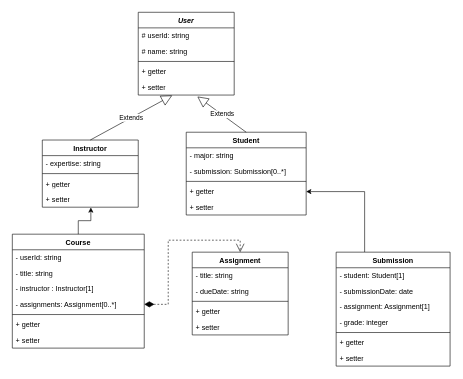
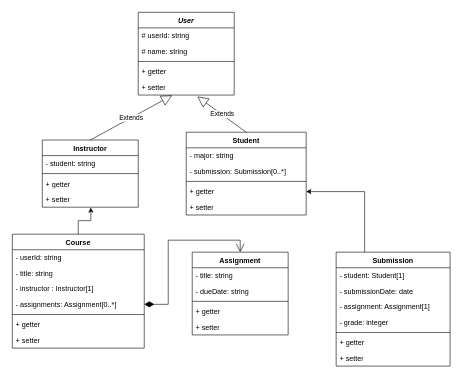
- <mxCell id="9" value="- expertise: string" style="text;strokeColor=none;fillColor=none;align=left;verticalAlign=top;spacingLeft=4;spacingRight=4;overflow=hidden;rotatable=0;points=[[0,0.5],[1,0.5]];portConstraint=eastwest;whiteSpace=wrap;html=1;" vertex="1" parent="8"><mxGeometry y="26" width="160" height="26" as="geometry" /></mxCell>
+ <mxCell id="9" value="- student: string" style="text;strokeColor=none;fillColor=none;align=left;verticalAlign=top;spacingLeft=4;spacingRight=4;overflow=hidden;rotatable=0;points=[[0,0.5],[1,0.5]];portConstraint=eastwest;whiteSpace=wrap;html=1;" vertex="1" parent="8"><mxGeometry y="26" width="160" height="26" as="geometry" /></mxCell>
- <mxCell id="44" value="" style="endArrow=open;html=1;endSize=12;startArrow=diamondThin;startSize=14;startFill=1;edgeStyle=orthogonalEdgeStyle;align=left;verticalAlign=bottom;rounded=0;exitX=1;exitY=0.5;exitDx=0;exitDy=0;entryX=0.5;entryY=0;entryDx=0;entryDy=0;dashed=1;" edge="1" parent="1" source="23" target="27"><mxGeometry x="-1" y="3" relative="1" as="geometry"><mxPoint x="570" y="295" as="sourcePoint" /><mxPoint x="665" y="430" as="targetPoint" /><Array as="points"><mxPoint x="280" y="507" /><mxPoint x="280" y="400" /><mxPoint x="400" y="400" /></Array></mxGeometry></mxCell>
+ <mxCell id="44" value="" style="endArrow=open;html=1;endSize=12;startArrow=diamondThin;startSize=14;startFill=1;edgeStyle=orthogonalEdgeStyle;align=left;verticalAlign=bottom;rounded=0;exitX=1;exitY=0.5;exitDx=0;exitDy=0;entryX=0.5;entryY=0;entryDx=0;entryDy=0;" edge="1" parent="1" source="23" target="27"><mxGeometry x="-1" y="3" relative="1" as="geometry"><mxPoint x="570" y="295" as="sourcePoint" /><mxPoint x="665" y="430" as="targetPoint" /><Array as="points"><mxPoint x="280" y="507" /><mxPoint x="280" y="400" /><mxPoint x="400" y="400" /></Array></mxGeometry></mxCell>
